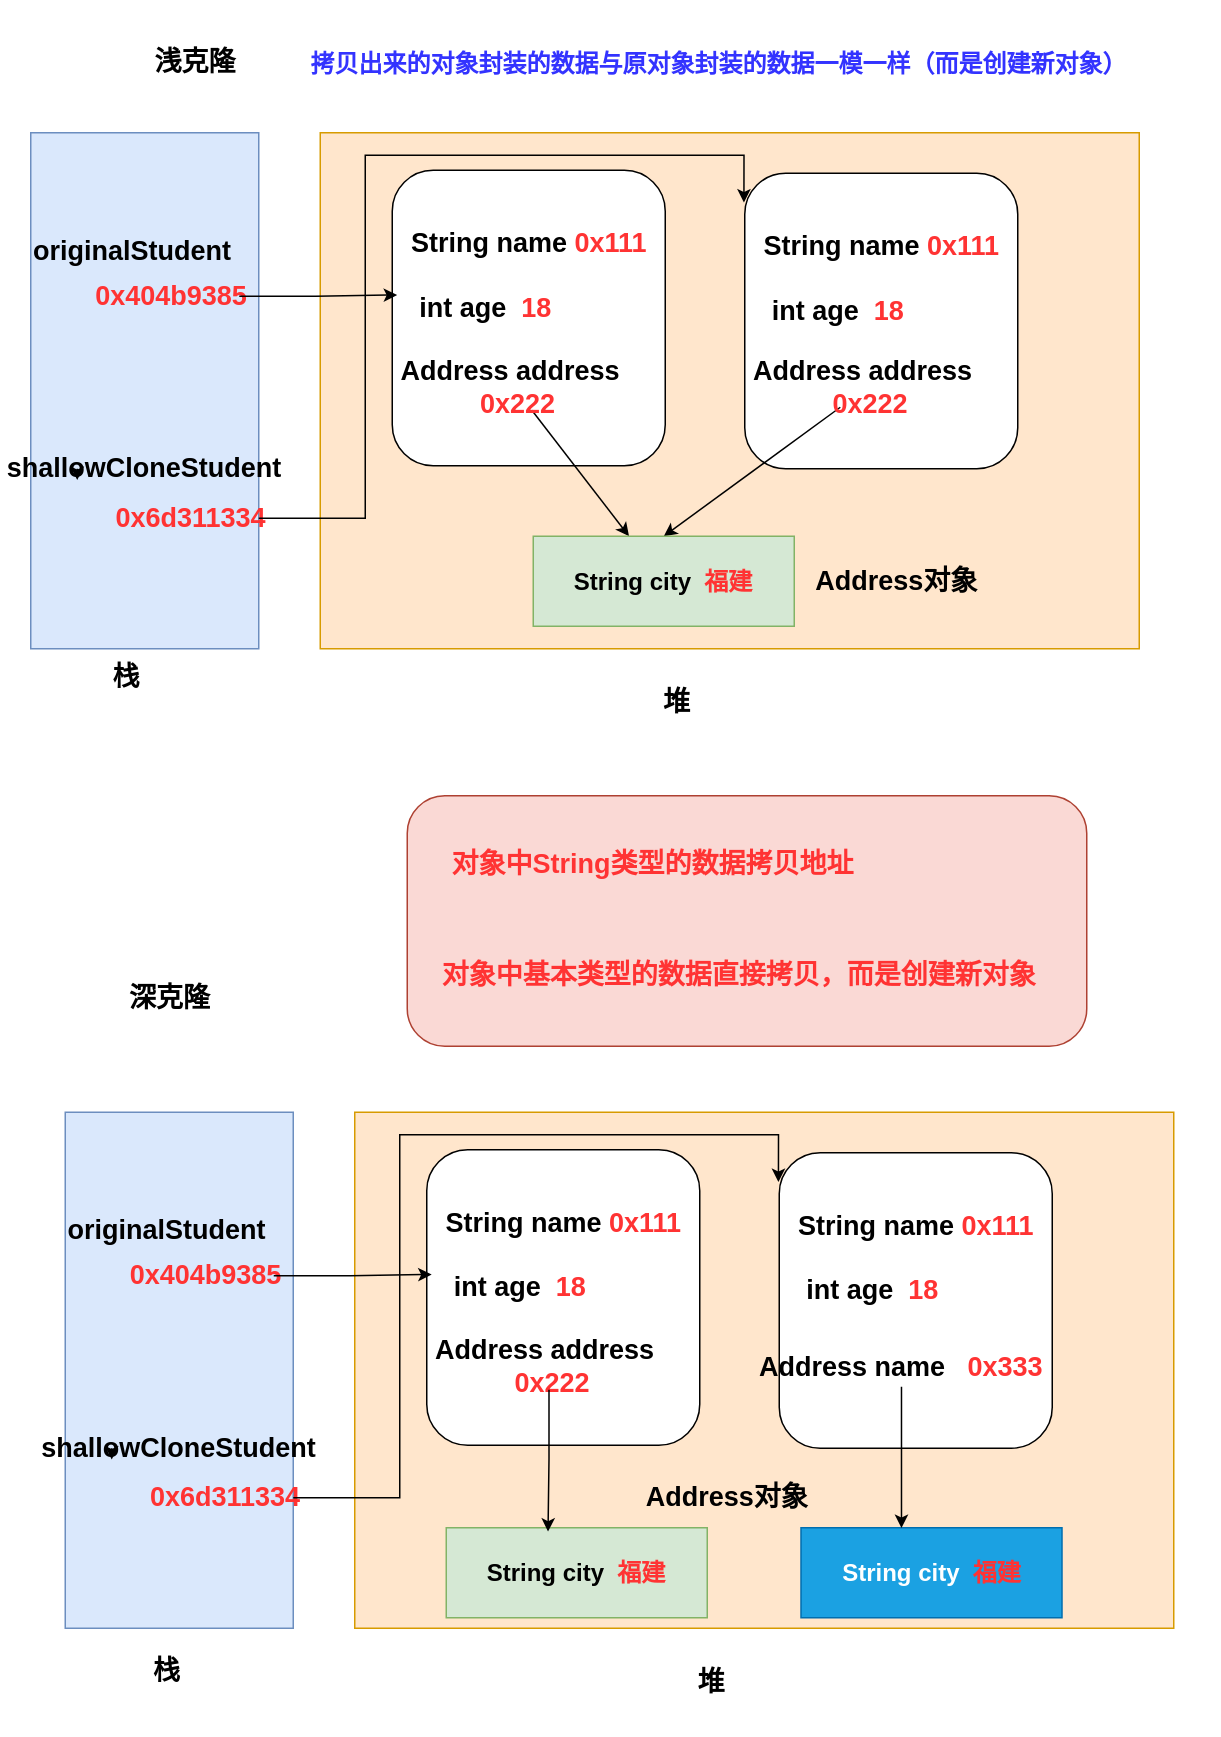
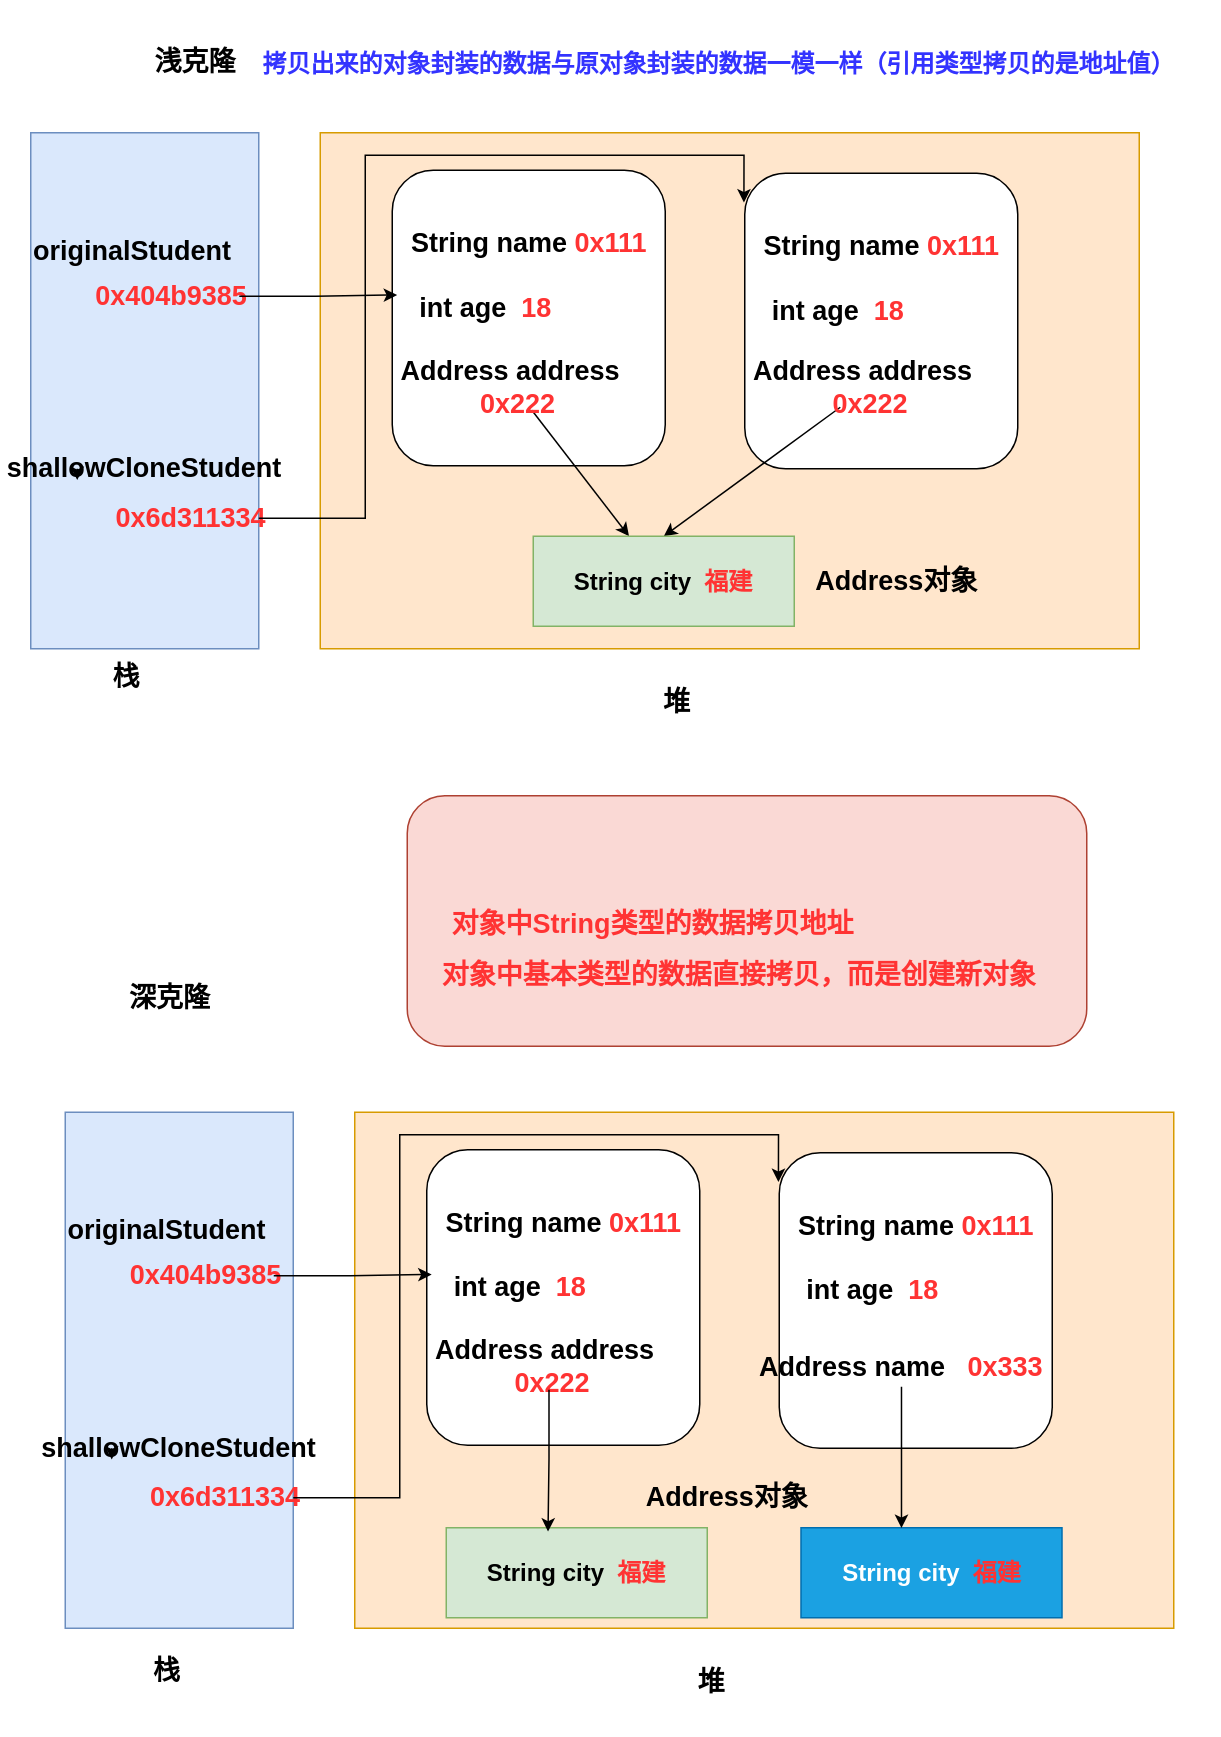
- <mxCell id="27" value="&lt;font style=&quot;color: rgb(51, 51, 255);&quot;&gt;&lt;br&gt;&lt;/font&gt;&lt;div class=&quot;lake-content&quot;&gt;&lt;strong&gt;&lt;font style=&quot;color: rgb(51, 51, 255);&quot; size=&quot;3&quot;&gt;拷贝出来的对象封装的数据与原对象封装的数据一模一样（而是创建新对象）&lt;/font&gt;&lt;/strong&gt;&lt;/div&gt;" style="text;html=1;align=center;verticalAlign=middle;whiteSpace=wrap;rounded=0;" vertex="1" parent="1"><mxGeometry x="166" y="20" width="626" height="30" as="geometry" /></mxCell>
+ <mxCell id="27" value="&lt;font style=&quot;color: rgb(51, 51, 255);&quot;&gt;&lt;br&gt;&lt;/font&gt;&lt;div class=&quot;lake-content&quot;&gt;&lt;strong&gt;&lt;font style=&quot;color: rgb(51, 51, 255);&quot; size=&quot;3&quot;&gt;拷贝出来的对象封装的数据与原对象封装的数据一模一样（引用类型拷贝的是地址值）&lt;/font&gt;&lt;/strong&gt;&lt;/div&gt;" style="text;html=1;align=center;verticalAlign=middle;whiteSpace=wrap;rounded=0;" vertex="1" parent="1"><mxGeometry x="166" y="20" width="626" height="30" as="geometry" /></mxCell>
- <mxCell id="54" value="&lt;font style=&quot;font-size: 18px; color: rgb(255, 51, 51);&quot;&gt;&lt;b&gt;对象中String类型的数据拷贝地址&lt;/b&gt;&lt;/font&gt;" style="text;whiteSpace=wrap;html=1;" vertex="1" parent="1"><mxGeometry x="299" y="559" width="313" height="36" as="geometry" /></mxCell>
+ <mxCell id="54" value="&lt;font style=&quot;font-size: 18px; color: rgb(255, 51, 51);&quot;&gt;&lt;b&gt;对象中String类型的数据拷贝地址&lt;/b&gt;&lt;/font&gt;" style="text;whiteSpace=wrap;html=1;" vertex="1" parent="1"><mxGeometry x="299" y="599" width="313" height="36" as="geometry" /></mxCell>
